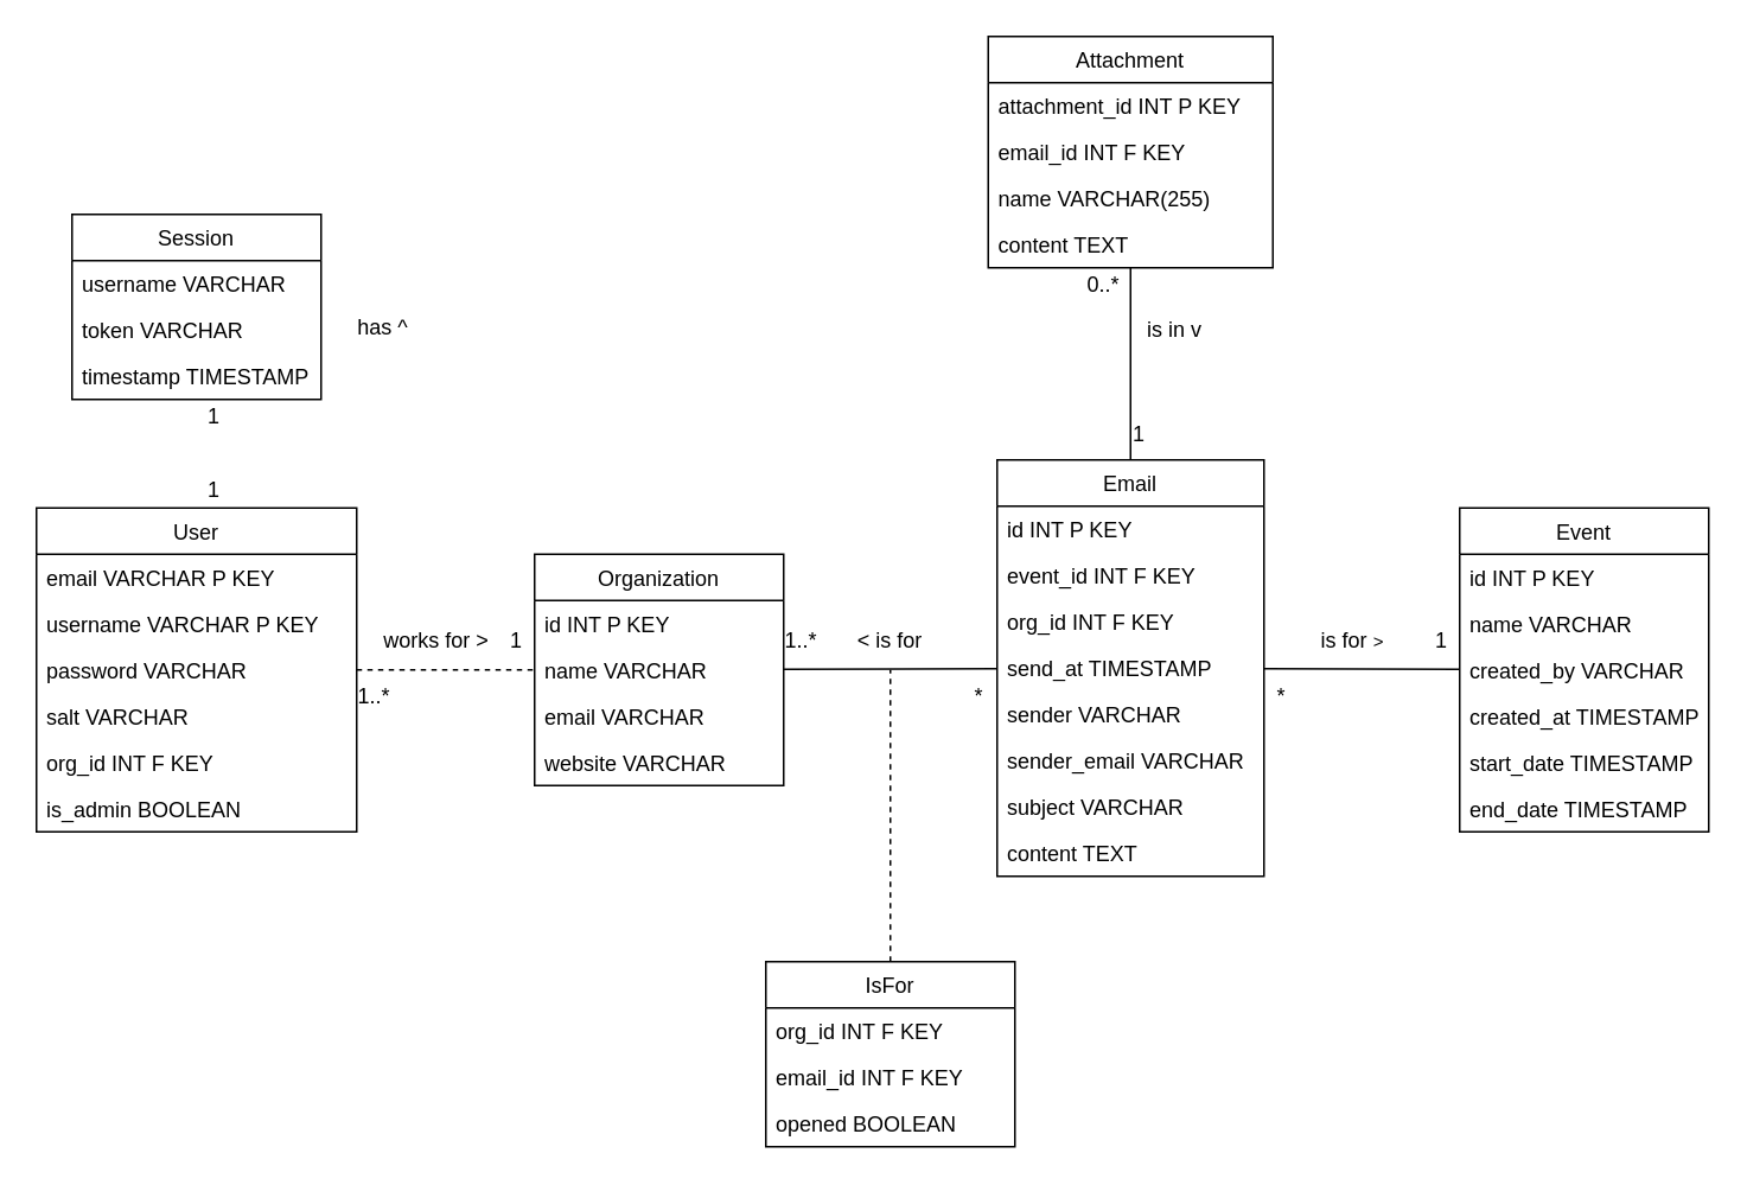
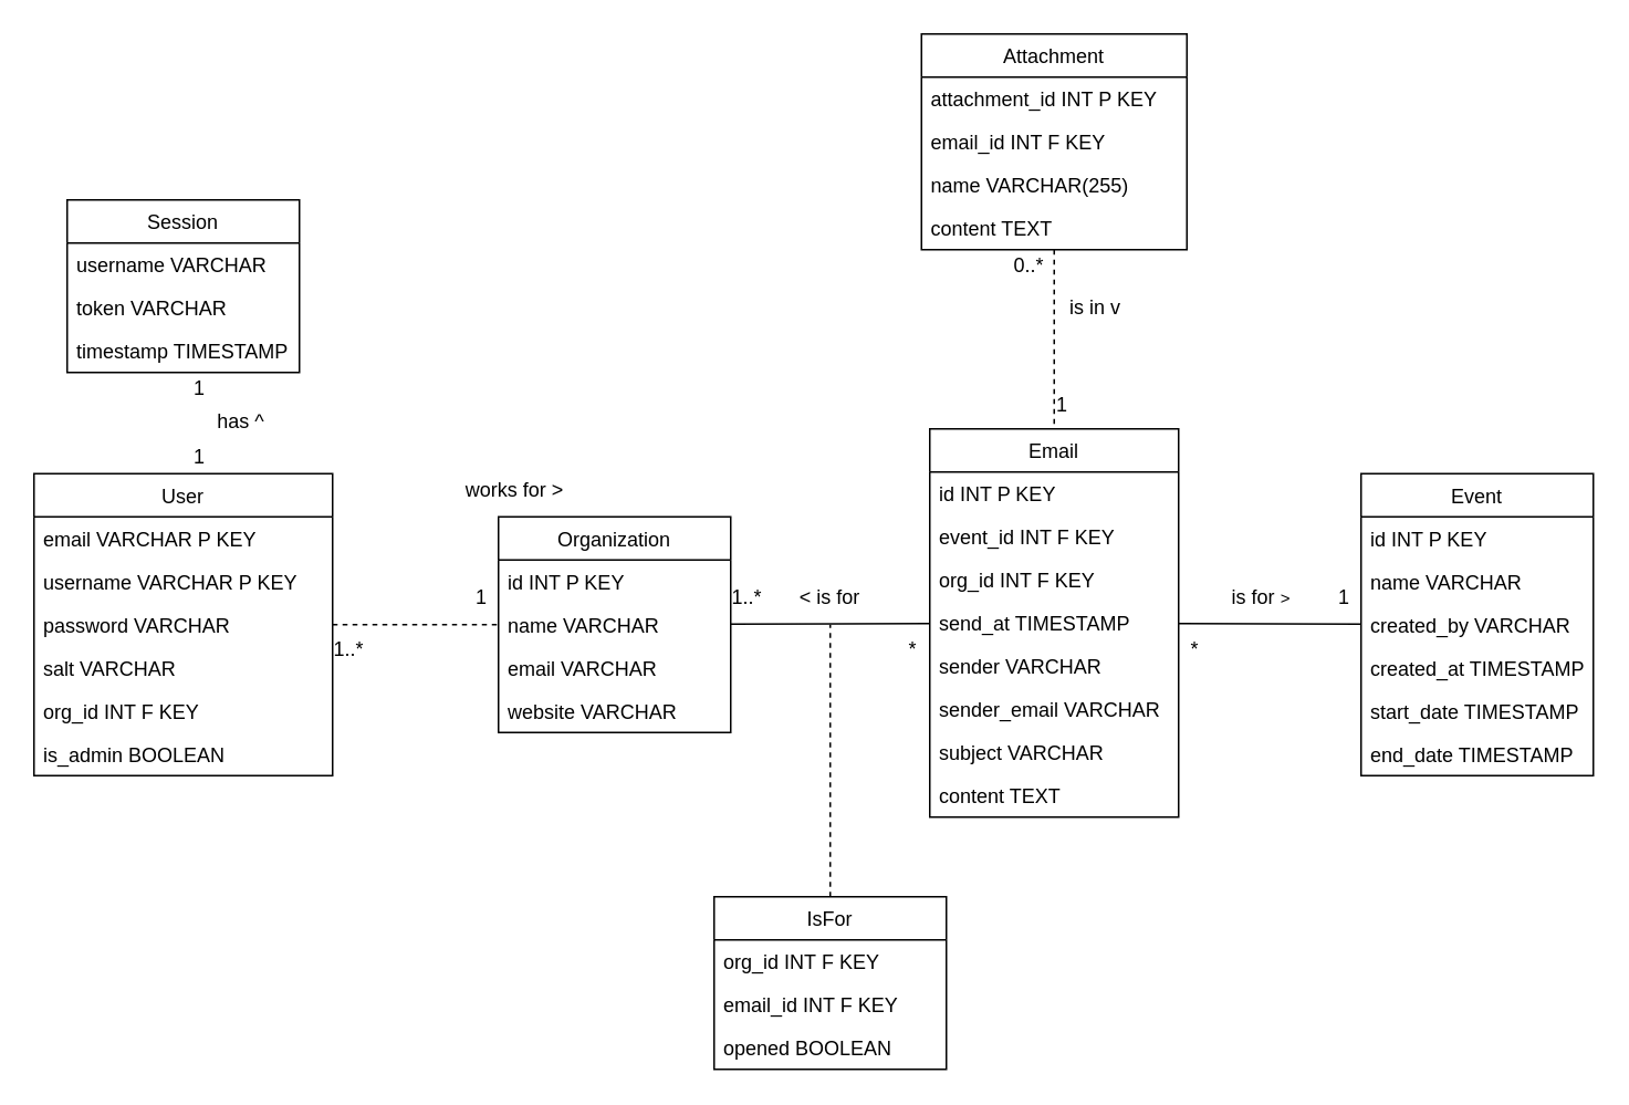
- <mxCell id="54" value="has ^" style="text;html=1;strokeColor=none;fillColor=none;align=center;verticalAlign=middle;whiteSpace=wrap;rounded=0;" parent="1" vertex="1"><mxGeometry x="190" y="174" width="50" height="20" as="geometry" /></mxCell>
+ <mxCell id="54" value="has ^" style="text;html=1;strokeColor=none;fillColor=none;align=center;verticalAlign=middle;whiteSpace=wrap;rounded=0;" parent="1" vertex="1"><mxGeometry x="120" y="244" width="50" height="20" as="geometry" /></mxCell>
- <mxCell id="39" value="" style="endArrow=none;html=1;" parent="1" source="34" target="25" edge="1"><mxGeometry width="50" height="50" relative="1" as="geometry"><mxPoint x="460" y="510" as="sourcePoint" /><mxPoint x="510" y="460" as="targetPoint" /></mxGeometry></mxCell>
+ <mxCell id="39" value="" style="endArrow=none;html=1;dashed=1;" parent="1" source="34" target="25" edge="1"><mxGeometry width="50" height="50" relative="1" as="geometry"><mxPoint x="460" y="510" as="sourcePoint" /><mxPoint x="510" y="460" as="targetPoint" /></mxGeometry></mxCell>
- <mxCell id="51" value="works for &amp;gt;" style="text;html=1;strokeColor=none;fillColor=none;align=center;verticalAlign=middle;whiteSpace=wrap;rounded=0;" parent="1" vertex="1"><mxGeometry x="210" y="350" width="70" height="20" as="geometry" /></mxCell>
+ <mxCell id="51" value="works for &amp;gt;" style="text;html=1;strokeColor=none;fillColor=none;align=center;verticalAlign=middle;whiteSpace=wrap;rounded=0;" parent="1" vertex="1"><mxGeometry x="275" y="285" width="70" height="20" as="geometry" /></mxCell>
